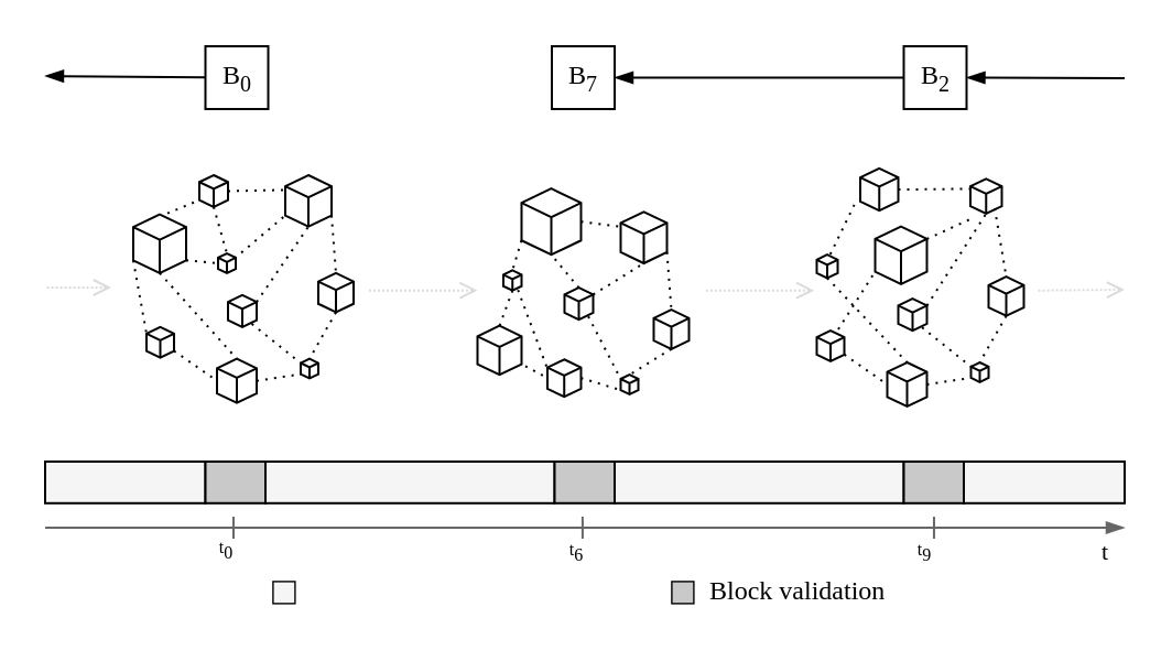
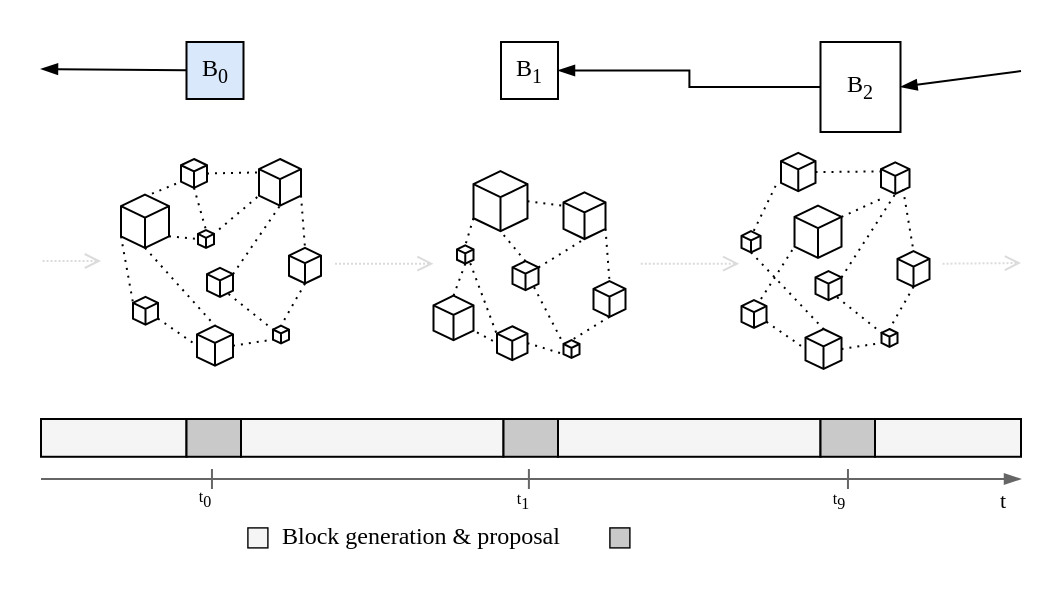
- <mxCell id="27" value="B&lt;sub&gt;0&lt;/sub&gt;" style="whiteSpace=wrap;html=1;aspect=fixed;fontFamily=Times New Roman;" parent="1" vertex="1"><mxGeometry x="92.75" y="20.5" width="28.5" height="28.5" as="geometry" /></mxCell>
+ <mxCell id="27" value="B&lt;sub&gt;0&lt;/sub&gt;" style="whiteSpace=wrap;html=1;aspect=fixed;fontFamily=Times New Roman;fillColor=#dae8fc;" parent="1" vertex="1"><mxGeometry x="92.75" y="20.5" width="28.5" height="28.5" as="geometry" /></mxCell>
- <mxCell id="28" value="B&lt;sub&gt;7&lt;/sub&gt;" style="whiteSpace=wrap;html=1;aspect=fixed;fontFamily=Times New Roman;" parent="1" vertex="1"><mxGeometry x="250" y="20.5" width="28.5" height="28.5" as="geometry" /></mxCell>
+ <mxCell id="28" value="B&lt;sub&gt;1&lt;/sub&gt;" style="whiteSpace=wrap;html=1;aspect=fixed;fontFamily=Times New Roman;" parent="1" vertex="1"><mxGeometry x="250" y="20.5" width="28.5" height="28.5" as="geometry" /></mxCell>
- <mxCell id="30" value="B&lt;sub&gt;2&lt;/sub&gt;" style="whiteSpace=wrap;html=1;aspect=fixed;fontFamily=Times New Roman;" parent="1" vertex="1"><mxGeometry x="409.75" y="20.5" width="28.5" height="28.5" as="geometry" /></mxCell>
+ <mxCell id="30" value="B&lt;sub&gt;2&lt;/sub&gt;" style="whiteSpace=wrap;html=1;aspect=fixed;fontFamily=Times New Roman;" parent="1" vertex="1"><mxGeometry x="409.75" y="20.5" width="40" height="45" as="geometry" /></mxCell>
- <mxCell id="72" value="t&lt;sub style=&quot;font-size: 8px;&quot;&gt;6&lt;/sub&gt;" style="edgeLabel;html=1;align=center;verticalAlign=middle;resizable=0;points=[];fontFamily=Times New Roman;fontSize=8;" parent="1" vertex="1" connectable="0"><mxGeometry x="112.253" y="259" as="geometry"><mxPoint x="148" y="-9" as="offset" /></mxGeometry></mxCell>
+ <mxCell id="72" value="t&lt;sub style=&quot;font-size: 8px;&quot;&gt;1&lt;/sub&gt;" style="edgeLabel;html=1;align=center;verticalAlign=middle;resizable=0;points=[];fontFamily=Times New Roman;fontSize=8;" parent="1" vertex="1" connectable="0"><mxGeometry x="112.253" y="259" as="geometry"><mxPoint x="148" y="-9" as="offset" /></mxGeometry></mxCell>
+ <mxCell id="89" value="Block generation &amp;amp; proposal" style="rounded=0;whiteSpace=wrap;html=1;fontSize=12;fontFamily=Times New Roman;strokeColor=none;fillColor=none;align=left;" parent="1" vertex="1"><mxGeometry x="139.33" y="259" width="144.72" height="18.89" as="geometry" /></mxCell>
- <mxCell id="91" value="Block validation" style="rounded=0;whiteSpace=wrap;html=1;fontSize=12;fontFamily=Times New Roman;strokeColor=none;fillColor=none;align=left;" parent="1" vertex="1"><mxGeometry x="320.08" y="259" width="84.97" height="18.89" as="geometry" /></mxCell>
